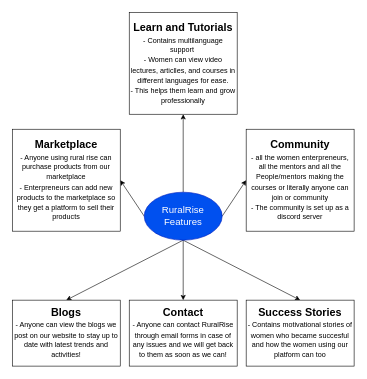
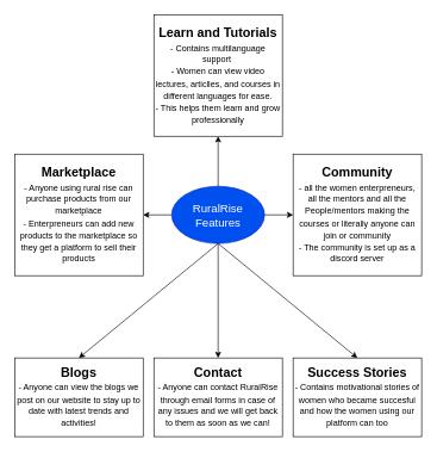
- <mxCell id="8" value="&lt;font size=&quot;3&quot;&gt;RuralRise&lt;br&gt;Features&lt;/font&gt;" style="ellipse;whiteSpace=wrap;html=1;fillColor=#0050ef;fontColor=#ffffff;strokeColor=#001DBC;" vertex="1" parent="1"><mxGeometry x="240" y="320" width="130" height="80" as="geometry" /></mxCell>
+ <mxCell id="8" value="&lt;font size=&quot;3&quot;&gt;RuralRise&lt;br&gt;Features&lt;/font&gt;" style="ellipse;whiteSpace=wrap;html=1;fillColor=#0050ef;fontColor=#ffffff;strokeColor=#001DBC;" vertex="1" parent="1"><mxGeometry x="240" y="260" width="130" height="80" as="geometry" /></mxCell>
